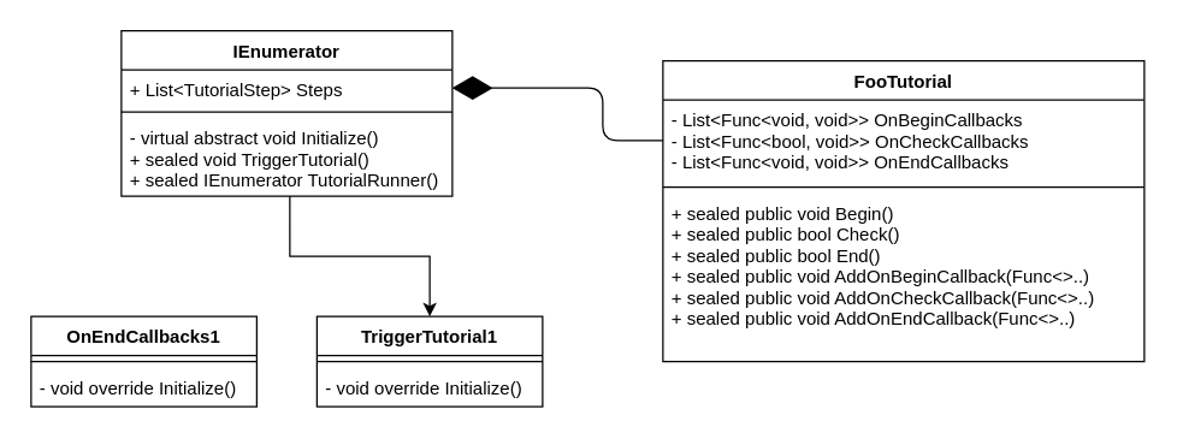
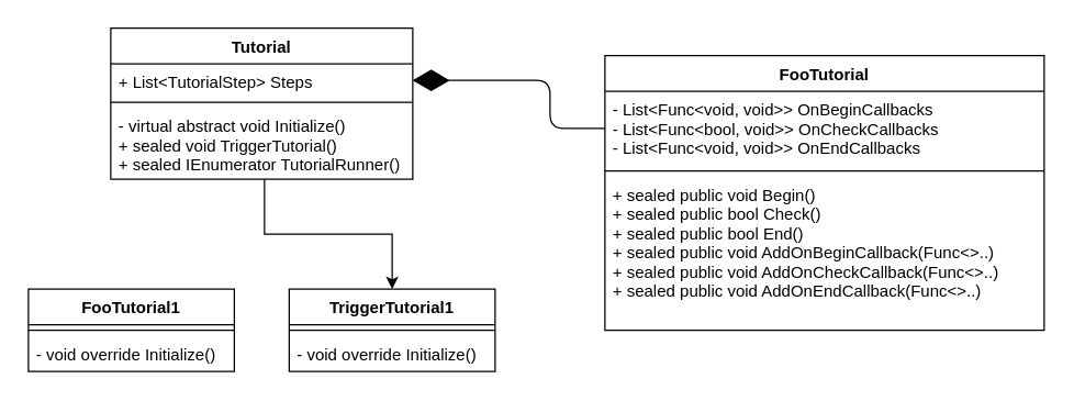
- <mxCell id="2" value="IEnumerator" style="swimlane;fontStyle=1;align=center;verticalAlign=top;childLayout=stackLayout;horizontal=1;startSize=26;horizontalStack=0;resizeParent=1;resizeParentMax=0;resizeLast=0;collapsible=1;marginBottom=0;" vertex="1" parent="1"><mxGeometry x="80" y="20" width="220" height="110" as="geometry" /></mxCell>
+ <mxCell id="2" value="Tutorial" style="swimlane;fontStyle=1;align=center;verticalAlign=top;childLayout=stackLayout;horizontal=1;startSize=26;horizontalStack=0;resizeParent=1;resizeParentMax=0;resizeLast=0;collapsible=1;marginBottom=0;" vertex="1" parent="1"><mxGeometry x="80" y="20" width="220" height="110" as="geometry" /></mxCell>
- <mxCell id="11" value="OnEndCallbacks1" style="swimlane;fontStyle=1;align=center;verticalAlign=top;childLayout=stackLayout;horizontal=1;startSize=26;horizontalStack=0;resizeParent=1;resizeParentMax=0;resizeLast=0;collapsible=1;marginBottom=0;" vertex="1" parent="1"><mxGeometry x="20" y="210" width="150" height="60" as="geometry" /></mxCell>
+ <mxCell id="11" value="FooTutorial1" style="swimlane;fontStyle=1;align=center;verticalAlign=top;childLayout=stackLayout;horizontal=1;startSize=26;horizontalStack=0;resizeParent=1;resizeParentMax=0;resizeLast=0;collapsible=1;marginBottom=0;" vertex="1" parent="1"><mxGeometry x="20" y="210" width="150" height="60" as="geometry" /></mxCell>
